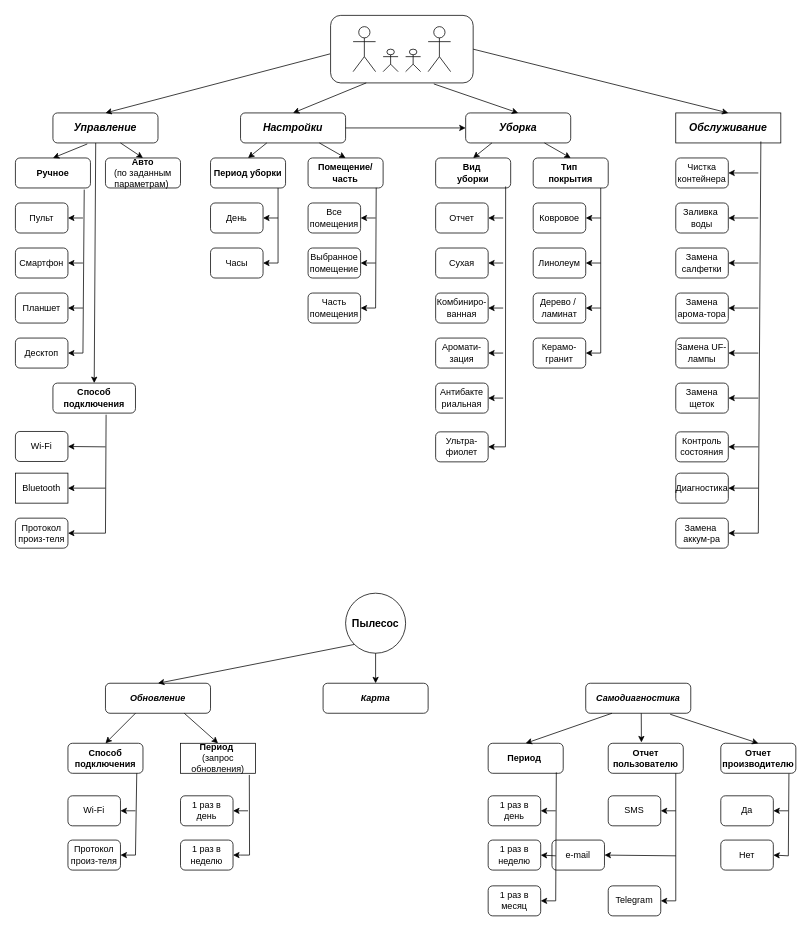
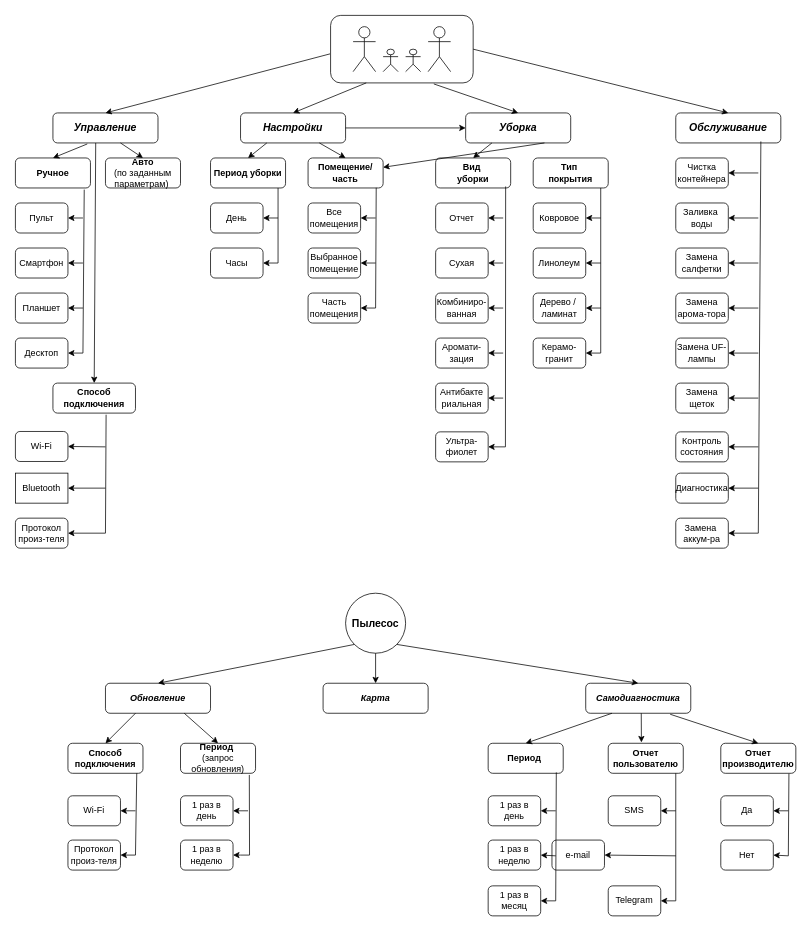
- <mxCell id="8" value="&lt;b&gt;&lt;i&gt;&lt;font style=&quot;font-size: 14px;&quot;&gt;Обслуживание&lt;/font&gt;&lt;/i&gt;&lt;/b&gt;" style="whiteSpace=wrap;html=1;rounded=0;" parent="1" vertex="1"><mxGeometry x="900" y="150" width="140" height="40" as="geometry" /></mxCell>
+ <mxCell id="8" value="&lt;b&gt;&lt;i&gt;&lt;font style=&quot;font-size: 14px;&quot;&gt;Обслуживание&lt;/font&gt;&lt;/i&gt;&lt;/b&gt;" style="rounded=1;whiteSpace=wrap;html=1;" parent="1" vertex="1"><mxGeometry x="900" y="150" width="140" height="40" as="geometry" /></mxCell>
- <mxCell id="62" value="" style="endArrow=classic;html=1;rounded=0;exitX=0.75;exitY=1;exitDx=0;exitDy=0;entryX=0.5;entryY=0;entryDx=0;entryDy=0;" parent="1" source="7" target="33" edge="1"><mxGeometry width="50" height="50" relative="1" as="geometry"><mxPoint x="-120" y="360" as="sourcePoint" /><mxPoint x="-70" y="310" as="targetPoint" /></mxGeometry></mxCell>
+ <mxCell id="62" value="" style="endArrow=classic;html=1;rounded=0;exitX=0.75;exitY=1;exitDx=0;exitDy=0;" parent="1" source="7" target="19" edge="1"><mxGeometry width="50" height="50" relative="1" as="geometry"><mxPoint x="-120" y="360" as="sourcePoint" /><mxPoint x="-70" y="310" as="targetPoint" /></mxGeometry></mxCell>
+ <mxCell id="96" value="" style="endArrow=classic;html=1;rounded=0;exitX=1;exitY=1;exitDx=0;exitDy=0;entryX=0.5;entryY=0;entryDx=0;entryDy=0;" parent="1" source="45" target="47" edge="1"><mxGeometry width="50" height="50" relative="1" as="geometry"><mxPoint x="340" y="1130" as="sourcePoint" /><mxPoint x="390" y="1080" as="targetPoint" /></mxGeometry></mxCell>
- <mxCell id="100" value="&lt;font style=&quot;font-size: 12px;&quot;&gt;&lt;b&gt;Период&amp;nbsp;&lt;/b&gt;&lt;br&gt;(запрос обновления)&lt;br&gt;&lt;/font&gt;" style="whiteSpace=wrap;html=1;rounded=0;" parent="1" vertex="1"><mxGeometry x="240" y="990" width="100" height="40" as="geometry" /></mxCell>
+ <mxCell id="100" value="&lt;font style=&quot;font-size: 12px;&quot;&gt;&lt;b&gt;Период&amp;nbsp;&lt;/b&gt;&lt;br&gt;(запрос обновления)&lt;br&gt;&lt;/font&gt;" style="rounded=1;whiteSpace=wrap;html=1;" parent="1" vertex="1"><mxGeometry x="240" y="990" width="100" height="40" as="geometry" /></mxCell>
